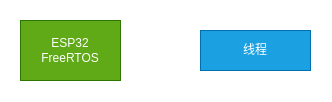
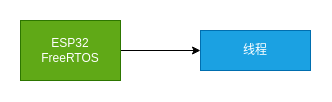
+ <mxCell id="2" style="edgeStyle=orthogonalEdgeStyle;rounded=0;orthogonalLoop=1;jettySize=auto;html=1;exitX=1;exitY=0.5;exitDx=0;exitDy=0;entryX=0;entryY=0.5;entryDx=0;entryDy=0;" edge="1" parent="1" source="3" target="4"><mxGeometry relative="1" as="geometry" /></mxCell>
